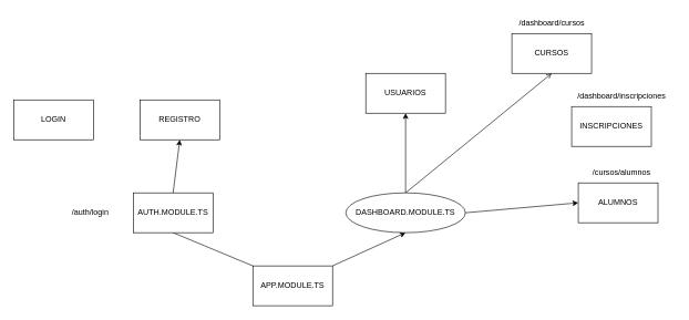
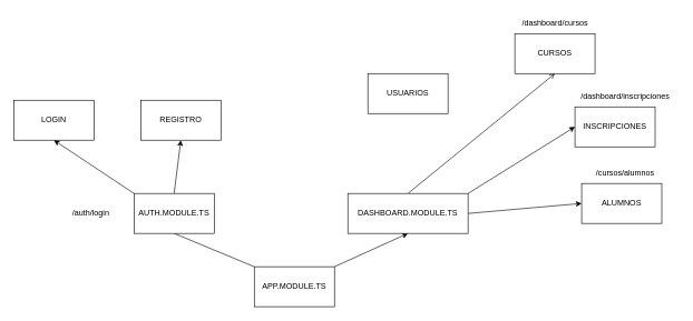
- <mxCell id="9" style="edgeStyle=none;html=1;exitX=0.5;exitY=0;exitDx=0;exitDy=0;entryX=0.5;entryY=1;entryDx=0;entryDy=0;" edge="1" parent="1" source="12" target="18"><mxGeometry relative="1" as="geometry" /></mxCell>
+ <mxCell id="11" style="edgeStyle=none;html=1;exitX=1;exitY=0;exitDx=0;exitDy=0;entryX=0;entryY=0.5;entryDx=0;entryDy=0;" edge="1" parent="1" source="12" target="16"><mxGeometry relative="1" as="geometry" /></mxCell>
+ <mxCell id="5" style="edgeStyle=none;html=1;exitX=0;exitY=0;exitDx=0;exitDy=0;entryX=0.5;entryY=1;entryDx=0;entryDy=0;" edge="1" parent="1" source="7" target="13"><mxGeometry relative="1" as="geometry" /></mxCell>
- <mxCell id="12" value="DASHBOARD.MODULE.TS" style="ellipse;whiteSpace=wrap;html=1;" vertex="1" parent="1"><mxGeometry x="520" y="290" width="180" height="60" as="geometry" /></mxCell>
+ <mxCell id="12" value="DASHBOARD.MODULE.TS" style="rounded=0;whiteSpace=wrap;html=1;" vertex="1" parent="1"><mxGeometry x="520" y="290" width="180" height="60" as="geometry" /></mxCell>
